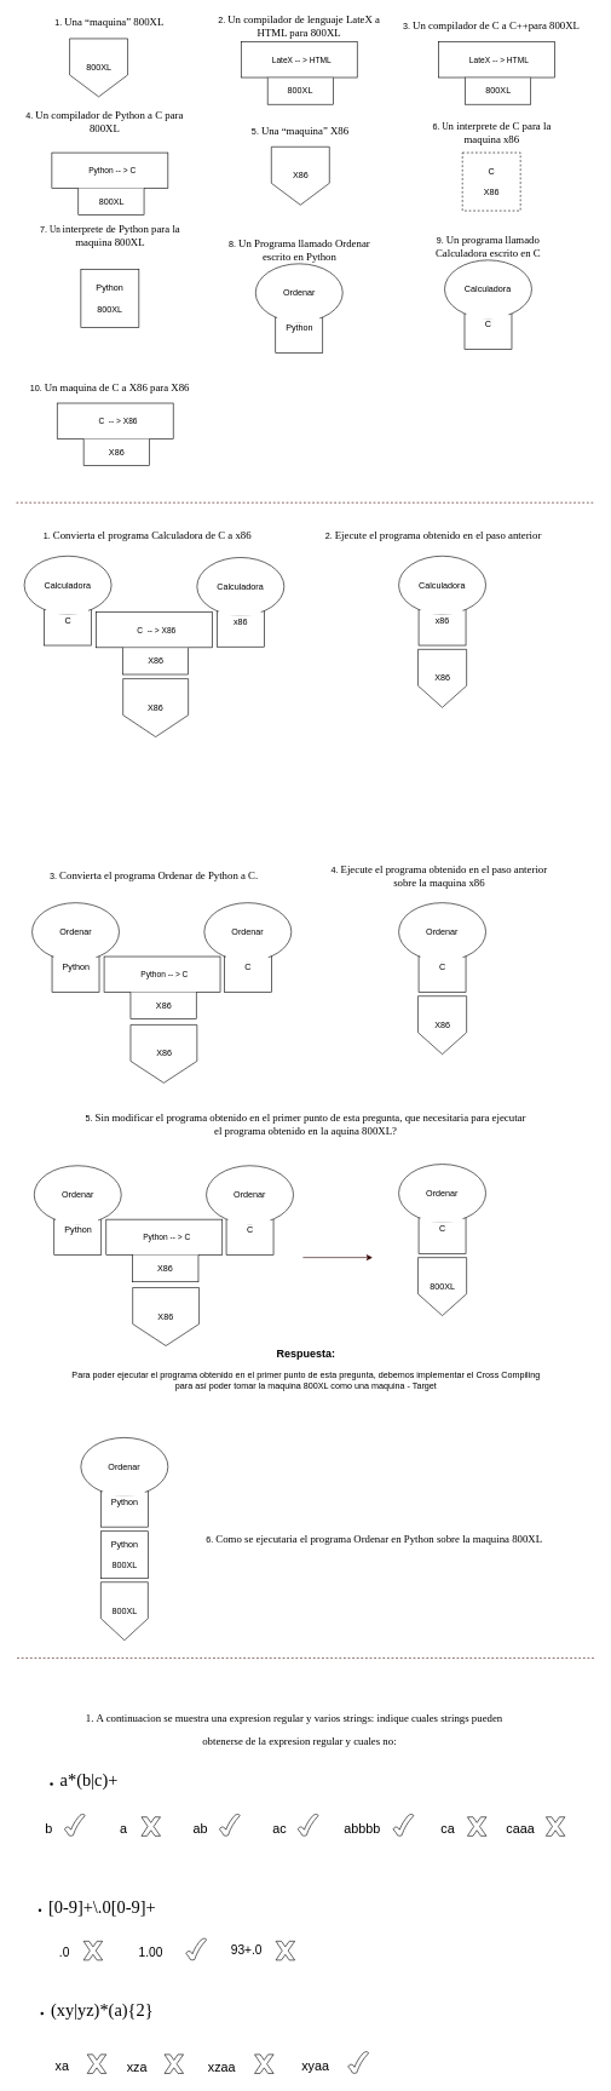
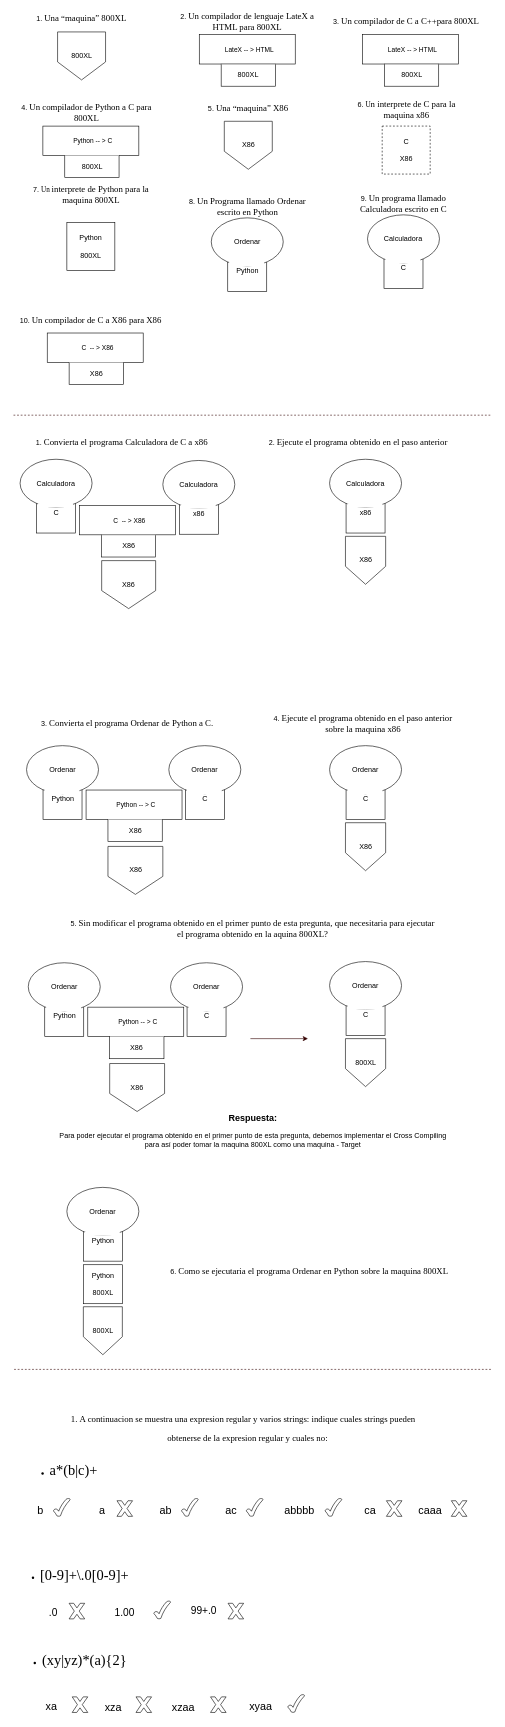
- <mxCell id="2" value="1.&amp;nbsp;&lt;span style=&quot;font-size: 11pt ; font-family: &amp;#34;calibri&amp;#34;&quot;&gt;Una “maquina” 800XL&lt;/span&gt;" style="text;html=1;strokeColor=none;fillColor=none;align=center;verticalAlign=middle;whiteSpace=wrap;rounded=0;" parent="1" vertex="1"><mxGeometry x="48" y="20" width="205" height="20" as="geometry" /></mxCell>
+ <mxCell id="2" value="1.&amp;nbsp;&lt;span style=&quot;font-size: 11pt ; font-family: &amp;#34;calibri&amp;#34;&quot;&gt;Una “maquina” 800XL&lt;/span&gt;" style="text;html=1;strokeColor=none;fillColor=none;align=center;verticalAlign=middle;whiteSpace=wrap;rounded=0;" parent="1" vertex="1"><mxGeometry x="33" y="20" width="205" height="20" as="geometry" /></mxCell>
- <mxCell id="18" value="4.&amp;nbsp;&lt;span style=&quot;font-size: 11pt ; font-family: &amp;#34;calibri&amp;#34;&quot;&gt;Un compilador de Python a C para 800XL&lt;/span&gt;&lt;span style=&quot;font-size: 11pt ; font-family: &amp;#34;calibri&amp;#34;&quot;&gt;&lt;br&gt;&lt;/span&gt;" style="text;html=1;strokeColor=none;fillColor=none;align=center;verticalAlign=middle;whiteSpace=wrap;rounded=0;" parent="1" vertex="1"><mxGeometry x="21" y="157" width="245.5" height="20" as="geometry" /></mxCell>
+ <mxCell id="18" value="4.&amp;nbsp;&lt;span style=&quot;font-size: 11pt ; font-family: &amp;#34;calibri&amp;#34;&quot;&gt;Un compilador de Python a C para 800XL&lt;/span&gt;&lt;span style=&quot;font-size: 11pt ; font-family: &amp;#34;calibri&amp;#34;&quot;&gt;&lt;br&gt;&lt;/span&gt;" style="text;html=1;strokeColor=none;fillColor=none;align=center;verticalAlign=middle;whiteSpace=wrap;rounded=0;" parent="1" vertex="1"><mxGeometry x="21" y="177" width="245.5" height="20" as="geometry" /></mxCell>
- <mxCell id="39" value="10.&amp;nbsp;&lt;span style=&quot;font-size: 11pt ; font-family: &amp;#34;calibri&amp;#34;&quot;&gt;Un maquina de C a X86 para X86&lt;/span&gt;&lt;span style=&quot;font-size: 11pt ; font-family: &amp;#34;calibri&amp;#34;&quot;&gt;&lt;br&gt;&lt;/span&gt;" style="text;html=1;strokeColor=none;fillColor=none;align=center;verticalAlign=middle;whiteSpace=wrap;rounded=0;" vertex="1" parent="1"><mxGeometry x="28.25" y="522" width="245.5" height="20" as="geometry" /></mxCell>
+ <mxCell id="39" value="10.&amp;nbsp;&lt;span style=&quot;font-size: 11pt ; font-family: &amp;#34;calibri&amp;#34;&quot;&gt;Un compilador de C a X86 para X86&lt;/span&gt;&lt;span style=&quot;font-size: 11pt ; font-family: &amp;#34;calibri&amp;#34;&quot;&gt;&lt;br&gt;&lt;/span&gt;" style="text;html=1;strokeColor=none;fillColor=none;align=center;verticalAlign=middle;whiteSpace=wrap;rounded=0;" vertex="1" parent="1"><mxGeometry x="28.25" y="522" width="245.5" height="20" as="geometry" /></mxCell>
- <mxCell id="130" value="&lt;font style=&quot;font-size: 17px&quot;&gt;93+.0&lt;/font&gt;" style="text;html=1;align=center;verticalAlign=middle;resizable=0;points=[];autosize=1;" vertex="1" parent="1"><mxGeometry x="312.5" y="2675" width="53" height="20" as="geometry" /></mxCell>
+ <mxCell id="130" value="&lt;font style=&quot;font-size: 17px&quot;&gt;99+.0&lt;/font&gt;" style="text;html=1;align=center;verticalAlign=middle;resizable=0;points=[];autosize=1;" vertex="1" parent="1"><mxGeometry x="312.5" y="2675" width="53" height="20" as="geometry" /></mxCell>
